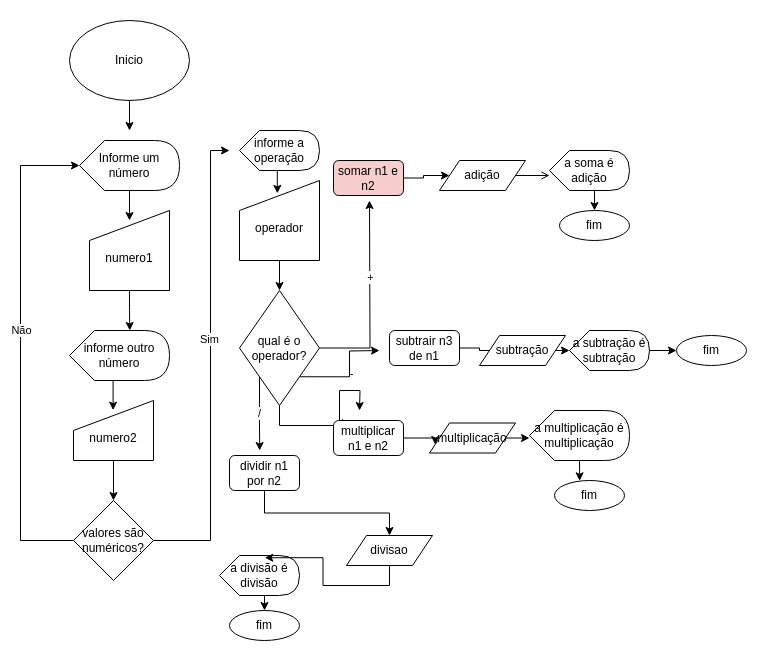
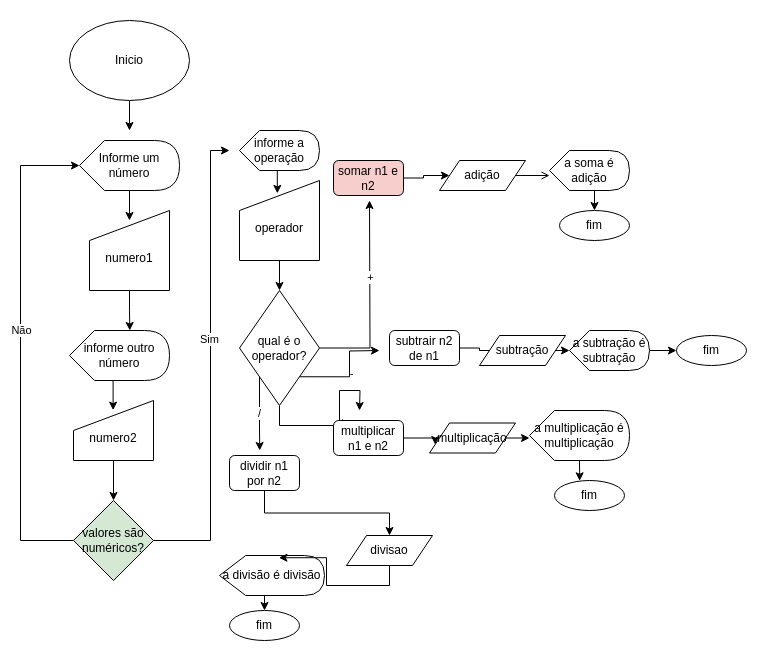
- <mxCell id="38" value="subtrair n3 de n1" style="rounded=1;whiteSpace=wrap;html=1;" vertex="1" parent="1"><mxGeometry x="389" y="330" width="70" height="35" as="geometry" /></mxCell>
+ <mxCell id="38" value="subtrair n2 de n1" style="rounded=1;whiteSpace=wrap;html=1;" vertex="1" parent="1"><mxGeometry x="389" y="330" width="70" height="35" as="geometry" /></mxCell>
- <mxCell id="16" value="valores são numéricos?" style="rhombus;whiteSpace=wrap;html=1;" vertex="1" parent="1"><mxGeometry x="73" y="500" width="80" height="80" as="geometry" /></mxCell>
+ <mxCell id="16" value="valores são numéricos?" style="rhombus;whiteSpace=wrap;html=1;fillColor=#d5e8d4;" vertex="1" parent="1"><mxGeometry x="73" y="500" width="80" height="80" as="geometry" /></mxCell>
- <mxCell id="45" value="a divisão é divisão" style="shape=display;whiteSpace=wrap;html=1;" vertex="1" parent="1"><mxGeometry x="219" y="555" width="80" height="40" as="geometry" /></mxCell>
+ <mxCell id="45" value="a divisão é divisão" style="shape=display;whiteSpace=wrap;html=1;" vertex="1" parent="1"><mxGeometry x="219" y="555" width="105" height="40" as="geometry" /></mxCell>
